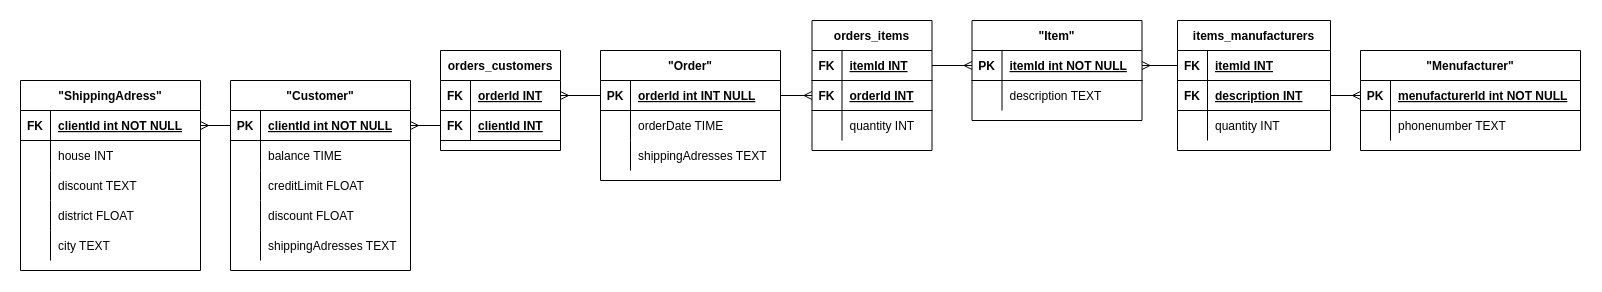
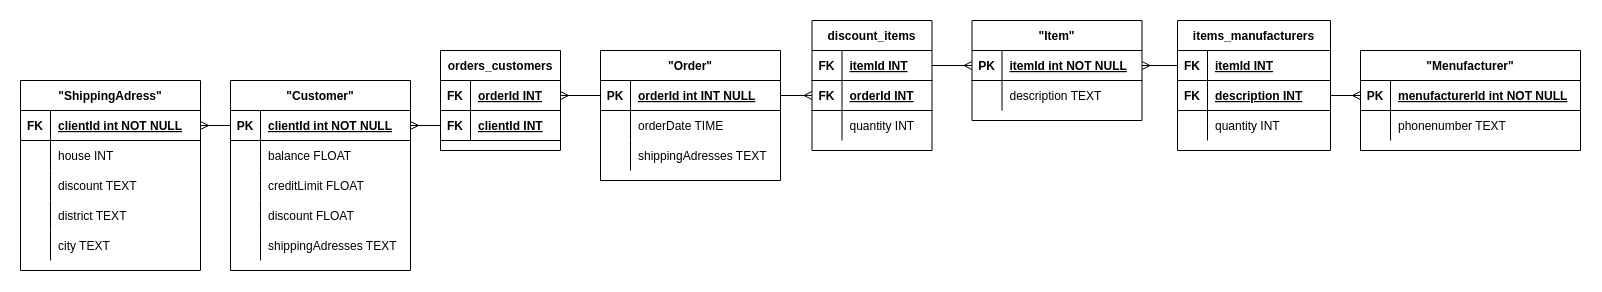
- <mxCell id="65" value="orders_items" style="shape=table;startSize=30;container=1;collapsible=1;childLayout=tableLayout;fixedRows=1;rowLines=0;fontStyle=1;align=center;resizeLast=1;" vertex="1" parent="1"><mxGeometry x="811.5" y="20" width="120" height="130" as="geometry" /></mxCell>
+ <mxCell id="65" value="discount_items" style="shape=table;startSize=30;container=1;collapsible=1;childLayout=tableLayout;fixedRows=1;rowLines=0;fontStyle=1;align=center;resizeLast=1;" vertex="1" parent="1"><mxGeometry x="811.5" y="20" width="120" height="130" as="geometry" /></mxCell>
- <mxCell id="34" value="balance TIME" style="shape=partialRectangle;overflow=hidden;connectable=0;fillColor=none;align=left;top=0;left=0;bottom=0;right=0;spacingLeft=6;" vertex="1" parent="32"><mxGeometry x="30" width="150" height="30" as="geometry"><mxRectangle width="150" height="30" as="alternateBounds" /></mxGeometry></mxCell>
+ <mxCell id="34" value="balance FLOAT" style="shape=partialRectangle;overflow=hidden;connectable=0;fillColor=none;align=left;top=0;left=0;bottom=0;right=0;spacingLeft=6;" vertex="1" parent="32"><mxGeometry x="30" width="150" height="30" as="geometry"><mxRectangle width="150" height="30" as="alternateBounds" /></mxGeometry></mxCell>
- <mxCell id="14" value="district FLOAT" style="shape=partialRectangle;overflow=hidden;connectable=0;fillColor=none;align=left;top=0;left=0;bottom=0;right=0;spacingLeft=6;" vertex="1" parent="12"><mxGeometry x="30" width="150" height="30" as="geometry"><mxRectangle width="150" height="30" as="alternateBounds" /></mxGeometry></mxCell>
+ <mxCell id="14" value="district TEXT" style="shape=partialRectangle;overflow=hidden;connectable=0;fillColor=none;align=left;top=0;left=0;bottom=0;right=0;spacingLeft=6;" vertex="1" parent="12"><mxGeometry x="30" width="150" height="30" as="geometry"><mxRectangle width="150" height="30" as="alternateBounds" /></mxGeometry></mxCell>
